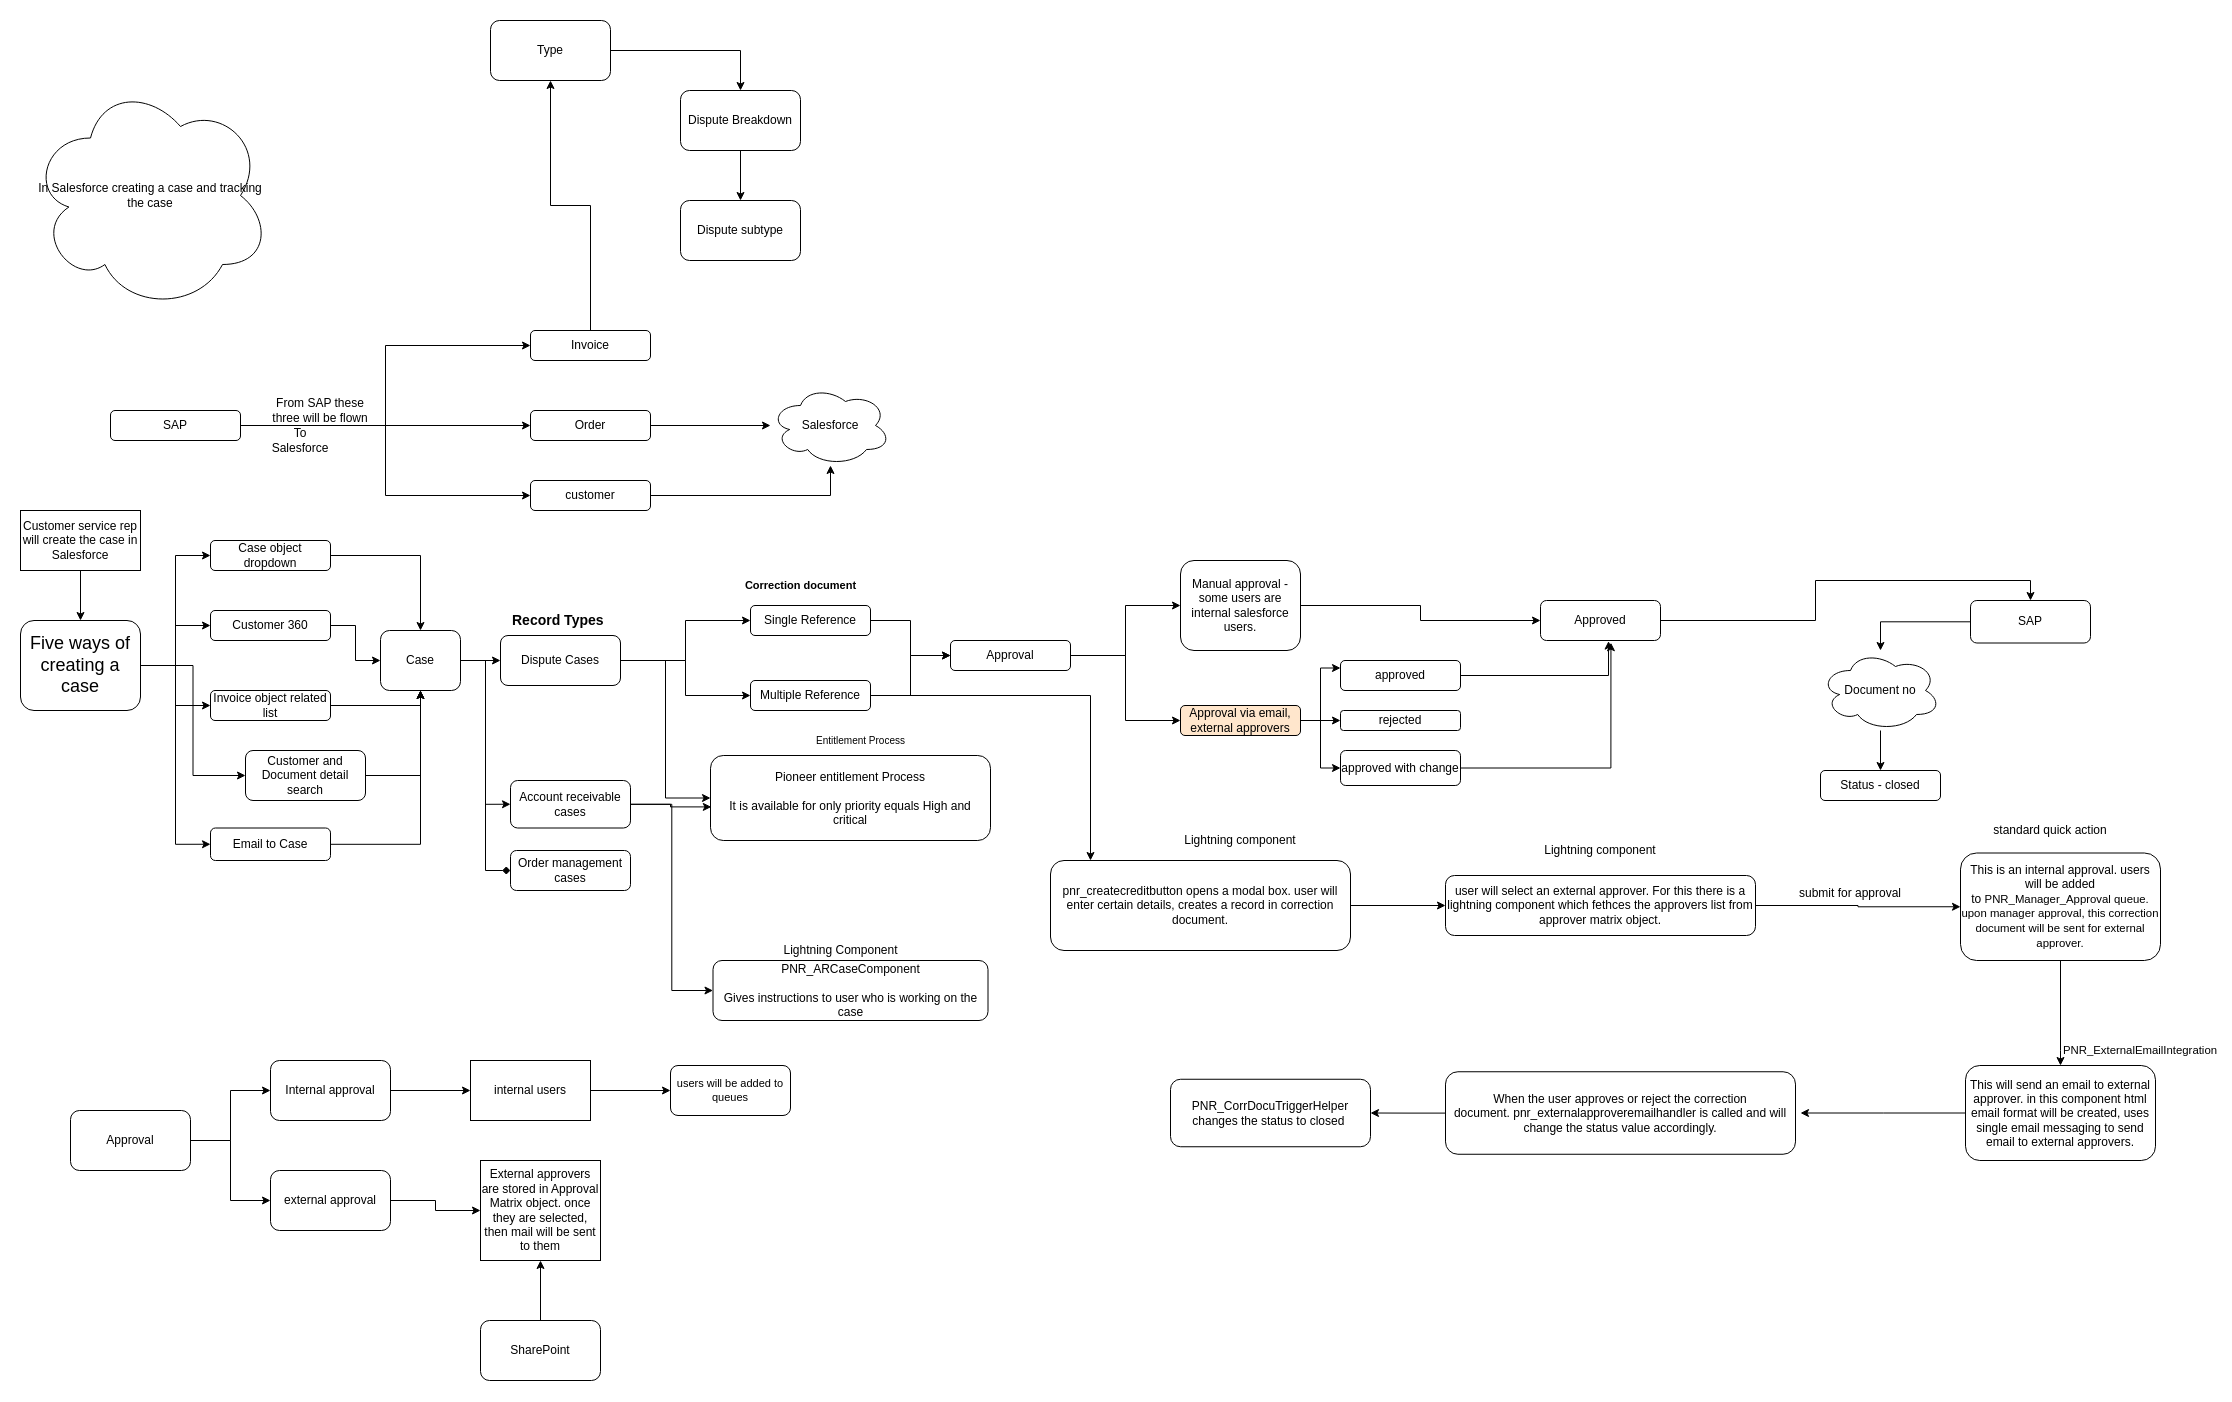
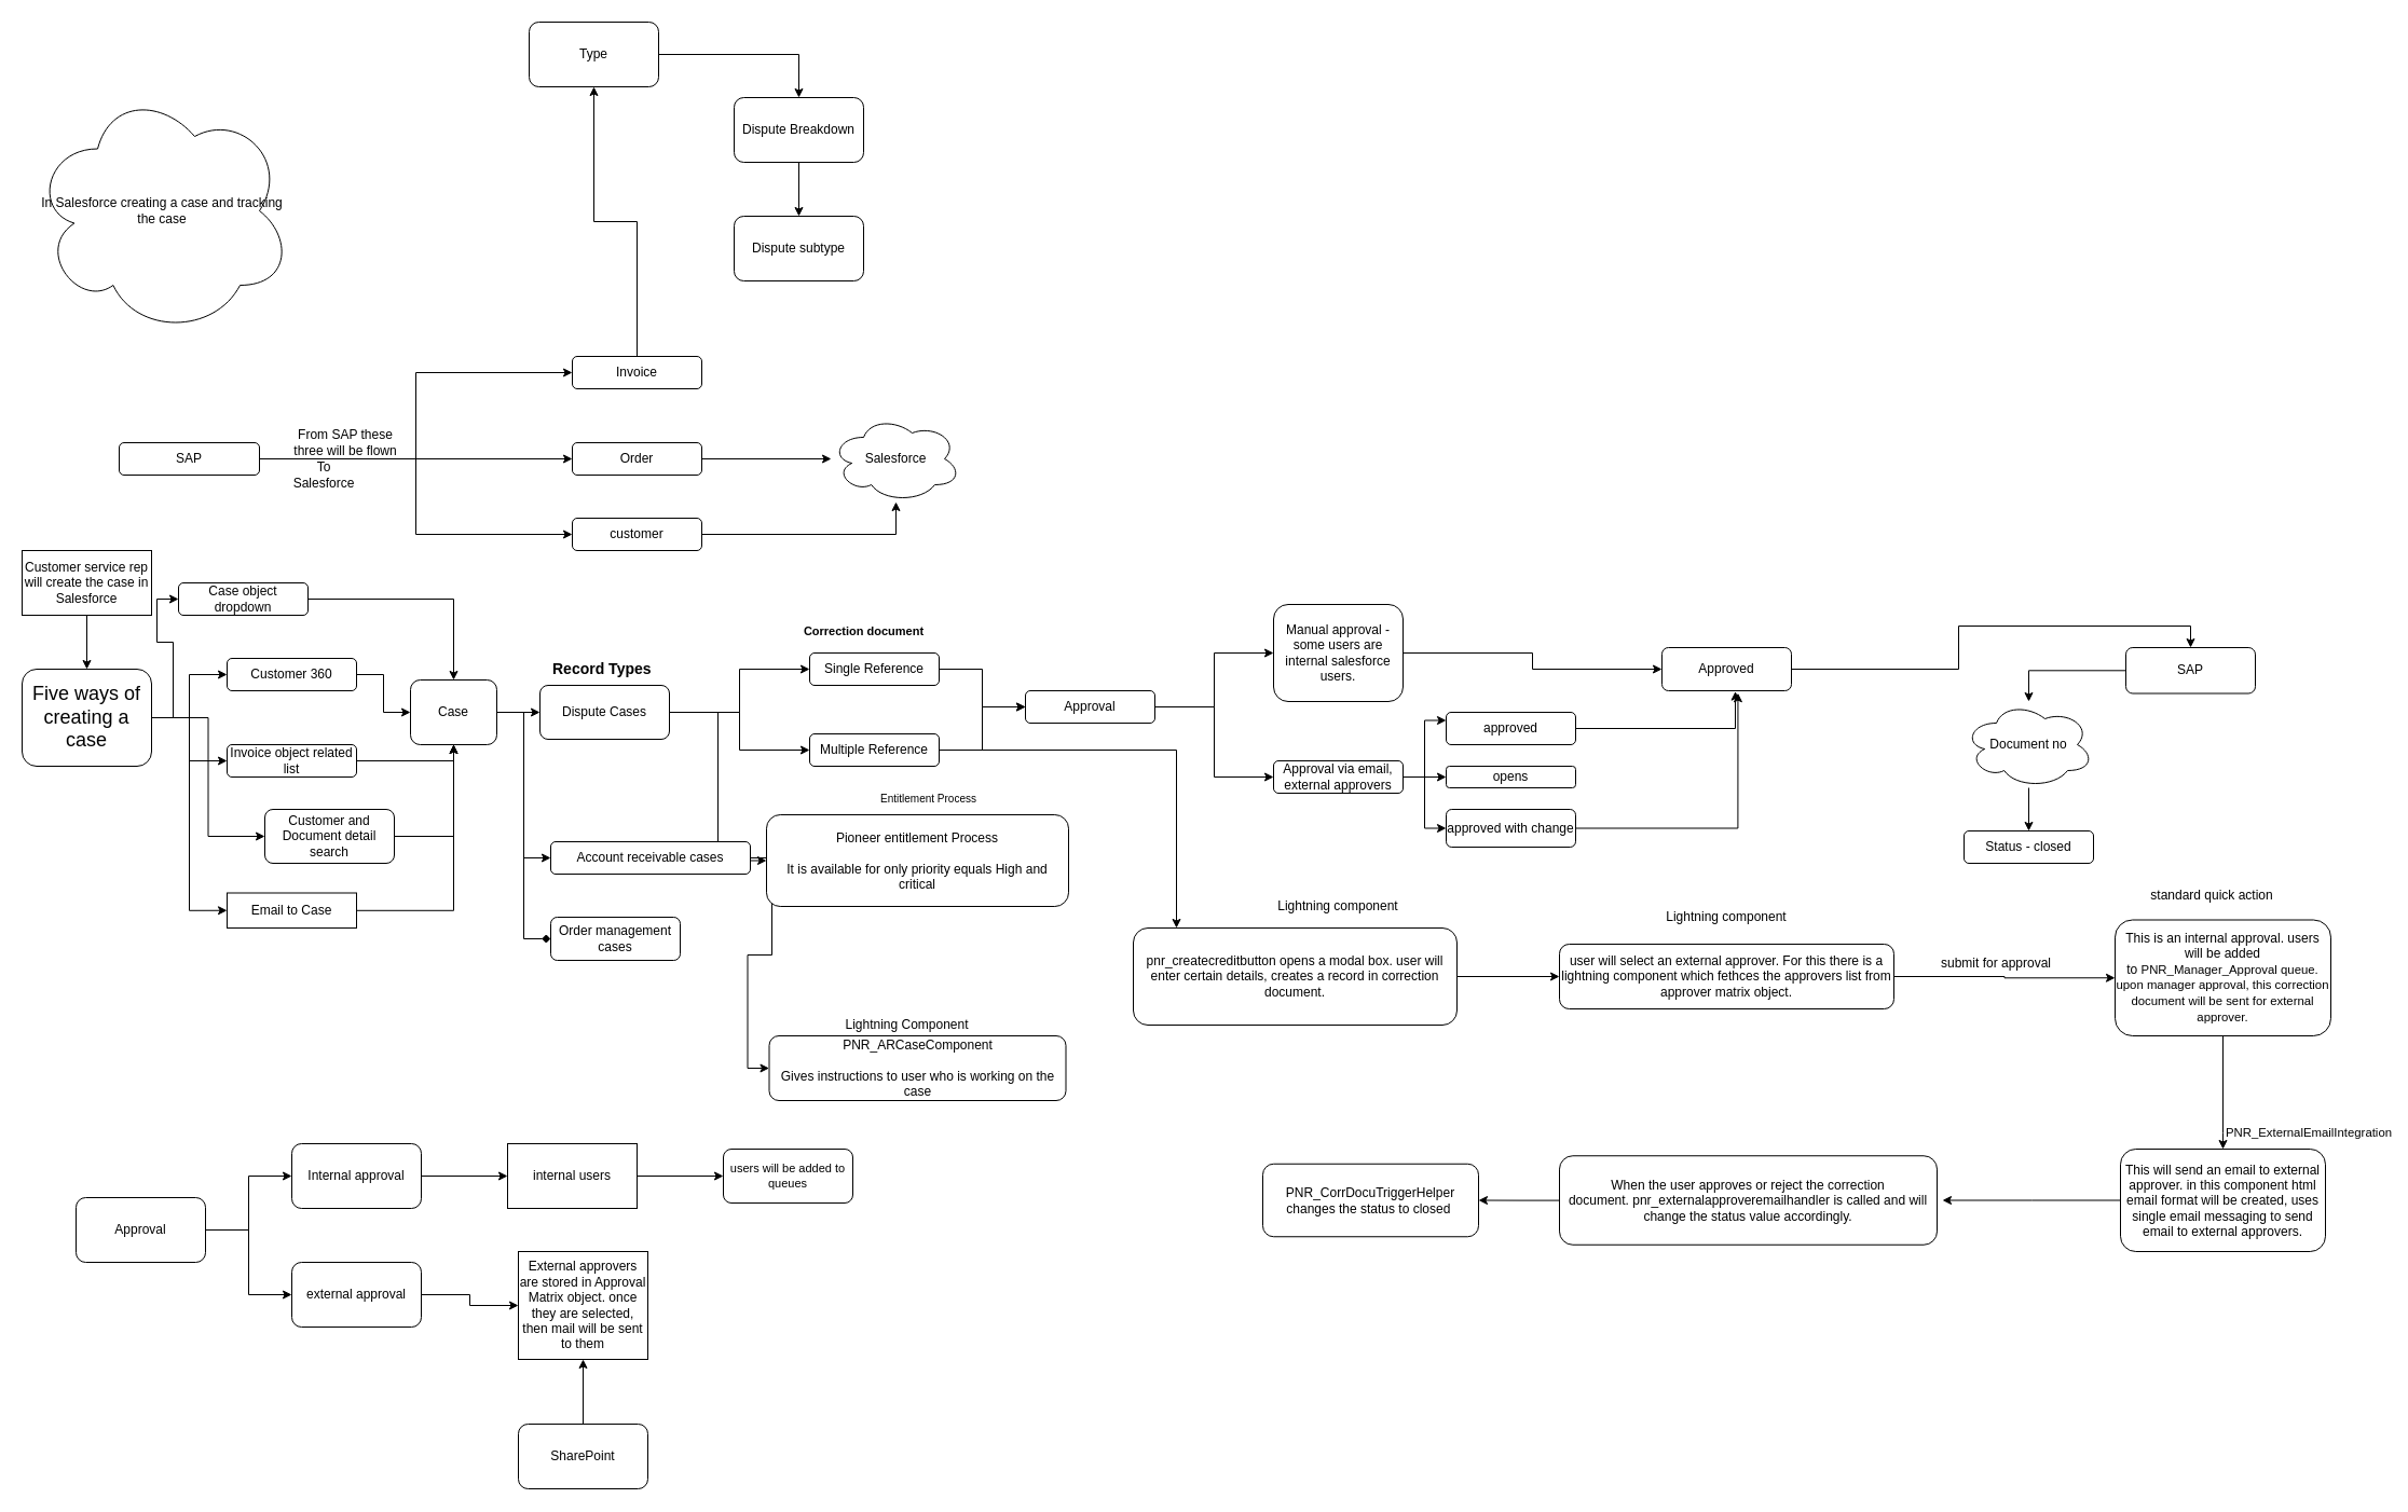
- <mxCell id="29" value="Case object dropdown" style="rounded=1;whiteSpace=wrap;html=1;" parent="1" vertex="1"><mxGeometry x="210" y="540" width="120" height="30" as="geometry" /></mxCell>
+ <mxCell id="29" value="Case object dropdown" style="rounded=1;whiteSpace=wrap;html=1;" parent="1" vertex="1"><mxGeometry x="165" y="540" width="120" height="30" as="geometry" /></mxCell>
- <mxCell id="66" value="Approval via email,&lt;br&gt;external approvers" style="rounded=1;whiteSpace=wrap;html=1;fillColor=#ffe6cc;" parent="1" vertex="1"><mxGeometry x="1180" y="705" width="120" height="30" as="geometry" /></mxCell>
+ <mxCell id="66" value="Approval via email,&lt;br&gt;external approvers" style="rounded=1;whiteSpace=wrap;html=1;" parent="1" vertex="1"><mxGeometry x="1180" y="705" width="120" height="30" as="geometry" /></mxCell>
- <mxCell id="69" value="rejected" style="rounded=1;whiteSpace=wrap;html=1;" parent="1" vertex="1"><mxGeometry x="1340" y="710" width="120" height="20" as="geometry" /></mxCell>
+ <mxCell id="69" value="opens" style="rounded=1;whiteSpace=wrap;html=1;" parent="1" vertex="1"><mxGeometry x="1340" y="710" width="120" height="20" as="geometry" /></mxCell>
- <mxCell id="12" value="Account receivable cases" style="rounded=1;whiteSpace=wrap;html=1;" parent="1" vertex="1"><mxGeometry x="510" y="780" width="120" height="47.5" as="geometry" /></mxCell>
+ <mxCell id="12" value="Account receivable cases" style="rounded=1;whiteSpace=wrap;html=1;" parent="1" vertex="1"><mxGeometry x="510" y="780" width="185" height="30" as="geometry" /></mxCell>
- <mxCell id="91" value="Email to Case" style="rounded=1;whiteSpace=wrap;html=1;" parent="1" vertex="1"><mxGeometry x="210" y="827.5" width="120" height="32.5" as="geometry" /></mxCell>
+ <mxCell id="91" value="Email to Case" style="whiteSpace=wrap;html=1;rounded=0;" parent="1" vertex="1"><mxGeometry x="210" y="827.5" width="120" height="32.5" as="geometry" /></mxCell>
